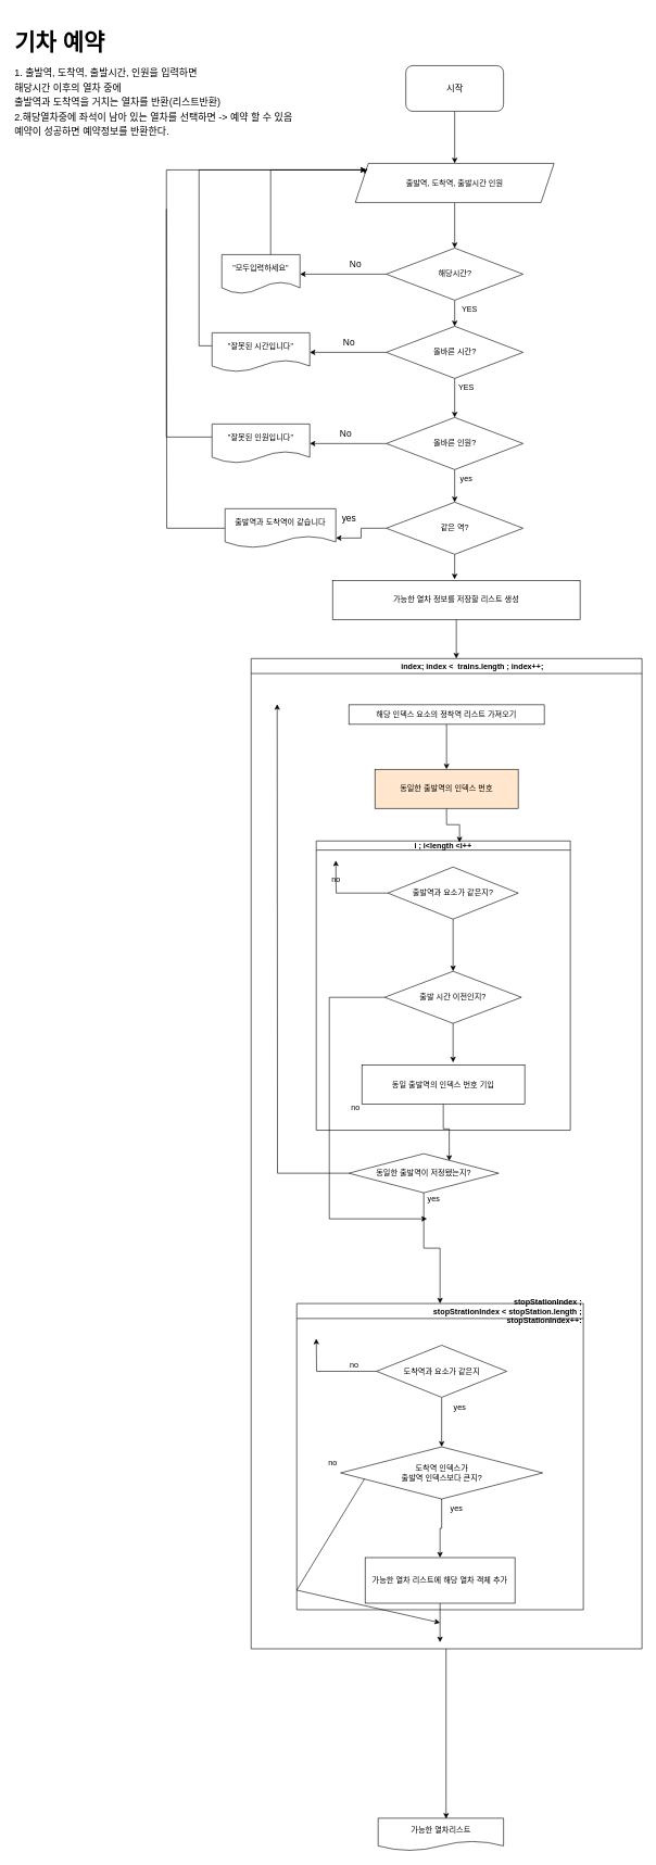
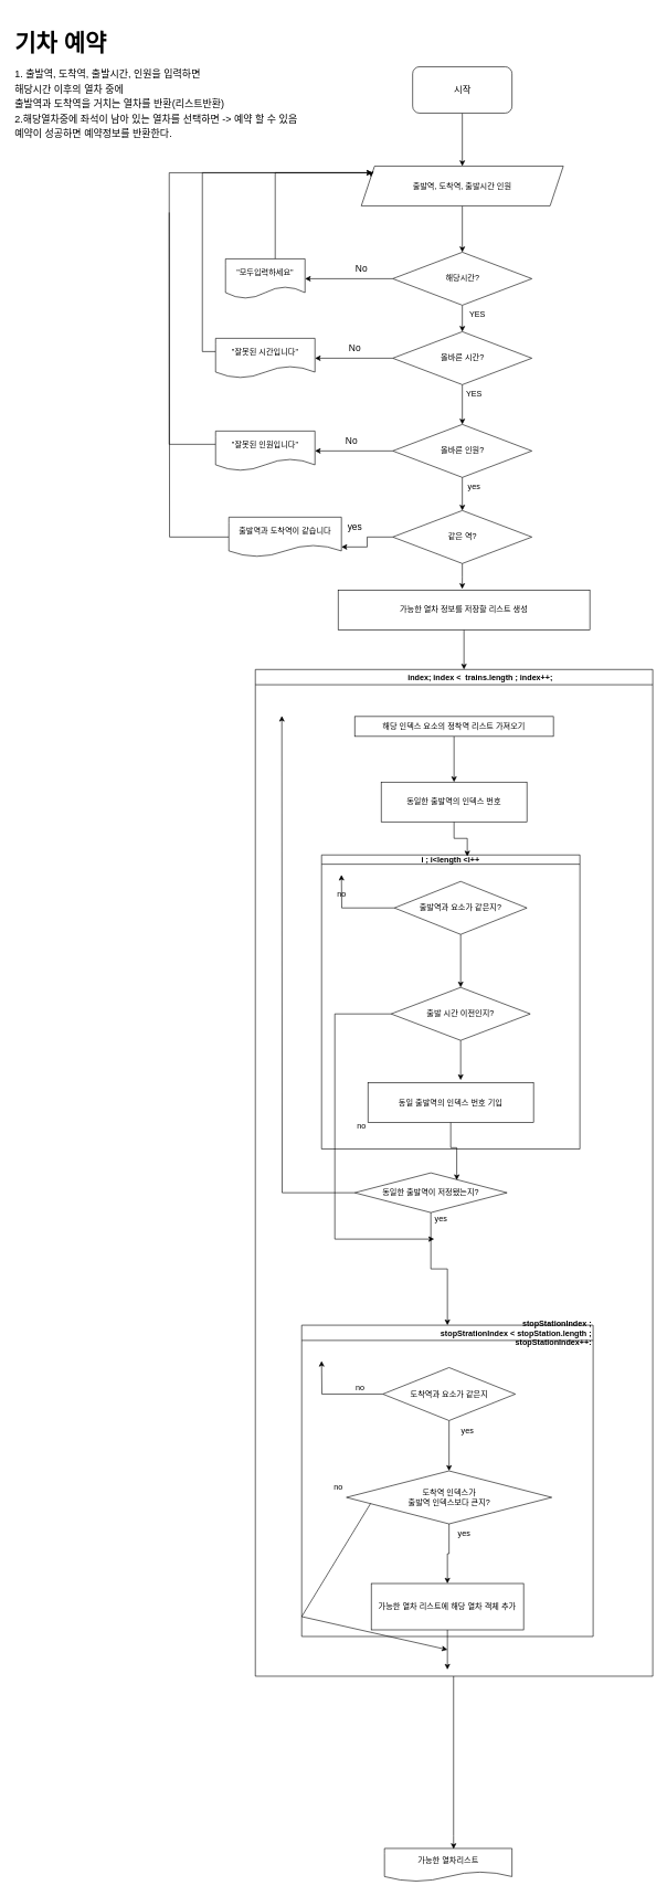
- <mxCell id="40" value="동일한 출발역의 인덱스 번호" style="whiteSpace=wrap;html=1;fillColor=#ffe6cc;" vertex="1" parent="28"><mxGeometry x="190" y="170" width="220" height="60" as="geometry" /></mxCell>
+ <mxCell id="40" value="동일한 출발역의 인덱스 번호" style="whiteSpace=wrap;html=1;" vertex="1" parent="28"><mxGeometry x="190" y="170" width="220" height="60" as="geometry" /></mxCell>
